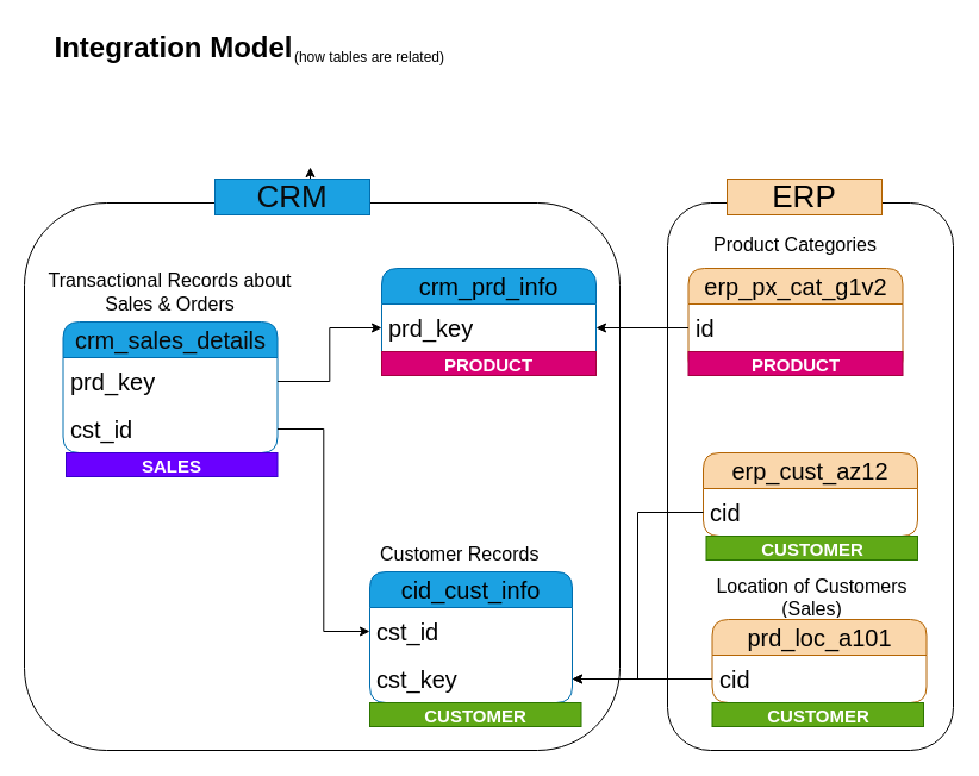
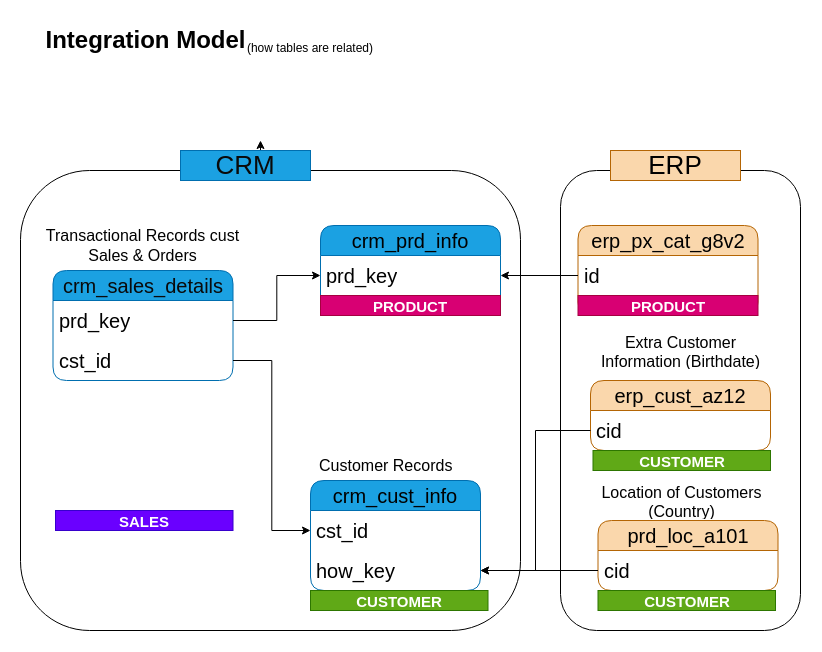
- <mxCell id="30" value="Product Categories" style="text;strokeColor=none;fillColor=none;align=center;verticalAlign=middle;spacingLeft=4;spacingRight=4;overflow=hidden;points=[[0,0.5],[1,0.5]];portConstraint=eastwest;rotatable=0;whiteSpace=wrap;html=1;fontSize=16;" parent="1" vertex="1"><mxGeometry x="570" y="185" width="195" height="40" as="geometry" /></mxCell>
- <mxCell id="27" value="erp_px_cat_g1v2" style="swimlane;fontStyle=0;childLayout=stackLayout;horizontal=1;startSize=30;horizontalStack=0;resizeParent=1;resizeParentMax=0;resizeLast=0;collapsible=1;marginBottom=0;whiteSpace=wrap;html=1;rounded=1;fillColor=#fad7ac;strokeColor=#b46504;fontSize=20;fontColor=#000000;" parent="1" vertex="1"><mxGeometry x="577.5" y="225" width="180" height="90" as="geometry"><mxRectangle x="20" y="180" width="200" height="40" as="alternateBounds" /></mxGeometry></mxCell>
+ <mxCell id="27" value="erp_px_cat_g8v2" style="swimlane;fontStyle=0;childLayout=stackLayout;horizontal=1;startSize=30;horizontalStack=0;resizeParent=1;resizeParentMax=0;resizeLast=0;collapsible=1;marginBottom=0;whiteSpace=wrap;html=1;rounded=1;fillColor=#fad7ac;strokeColor=#b46504;fontSize=20;fontColor=#000000;" parent="1" vertex="1"><mxGeometry x="577.5" y="225" width="180" height="90" as="geometry"><mxRectangle x="20" y="180" width="200" height="40" as="alternateBounds" /></mxGeometry></mxCell>
- <mxCell id="16" value="Transactional Records about Sales &amp;amp; Orders" style="text;strokeColor=none;fillColor=none;align=center;verticalAlign=middle;spacingLeft=4;spacingRight=4;overflow=hidden;points=[[0,0.5],[1,0.5]];portConstraint=eastwest;rotatable=0;whiteSpace=wrap;html=1;fontSize=16;" parent="1" vertex="1"><mxGeometry x="30" y="220" width="225" height="50" as="geometry" /></mxCell>
+ <mxCell id="16" value="Transactional Records cust Sales &amp;amp; Orders" style="text;strokeColor=none;fillColor=none;align=center;verticalAlign=middle;spacingLeft=4;spacingRight=4;overflow=hidden;points=[[0,0.5],[1,0.5]];portConstraint=eastwest;rotatable=0;whiteSpace=wrap;html=1;fontSize=16;" parent="1" vertex="1"><mxGeometry x="30" y="220" width="225" height="50" as="geometry" /></mxCell>
+ <mxCell id="21" value="Extra Customer Information (Birthdate)" style="text;strokeColor=none;fillColor=none;align=center;verticalAlign=middle;spacingLeft=4;spacingRight=4;overflow=hidden;points=[[0,0.5],[1,0.5]];portConstraint=eastwest;rotatable=0;whiteSpace=wrap;html=1;fontSize=16;" parent="1" vertex="1"><mxGeometry x="582.5" y="330" width="195" height="40" as="geometry" /></mxCell>
- <mxCell id="38" value="SALES" style="text;html=1;strokeColor=#3700CC;fillColor=#6a00ff;align=center;verticalAlign=middle;whiteSpace=wrap;overflow=hidden;fontSize=15;fontStyle=1;fontColor=#ffffff;" vertex="1" parent="1"><mxGeometry x="55" y="380" width="177.5" height="20" as="geometry" /></mxCell>
+ <mxCell id="38" value="SALES" style="text;html=1;strokeColor=#3700CC;fillColor=#6a00ff;align=center;verticalAlign=middle;whiteSpace=wrap;overflow=hidden;fontSize=15;fontStyle=1;fontColor=#ffffff;" vertex="1" parent="1"><mxGeometry x="55" y="510" width="177.5" height="20" as="geometry" /></mxCell>
- <mxCell id="6" value="cid_cust_info" style="swimlane;fontStyle=0;childLayout=stackLayout;horizontal=1;startSize=30;horizontalStack=0;resizeParent=1;resizeParentMax=0;resizeLast=0;collapsible=1;marginBottom=0;whiteSpace=wrap;html=1;rounded=1;fillColor=#1ba1e2;fontColor=#000000;strokeColor=#006EAF;fontSize=20;" parent="1" vertex="1"><mxGeometry x="310" y="480" width="170" height="110" as="geometry"><mxRectangle x="20" y="180" width="200" height="40" as="alternateBounds" /></mxGeometry></mxCell>
+ <mxCell id="6" value="crm_cust_info" style="swimlane;fontStyle=0;childLayout=stackLayout;horizontal=1;startSize=30;horizontalStack=0;resizeParent=1;resizeParentMax=0;resizeLast=0;collapsible=1;marginBottom=0;whiteSpace=wrap;html=1;rounded=1;fillColor=#1ba1e2;fontColor=#000000;strokeColor=#006EAF;fontSize=20;" parent="1" vertex="1"><mxGeometry x="310" y="480" width="170" height="110" as="geometry"><mxRectangle x="20" y="180" width="200" height="40" as="alternateBounds" /></mxGeometry></mxCell>
- <mxCell id="25" value="Location of Customers (Sales)" style="text;strokeColor=none;fillColor=none;align=center;verticalAlign=middle;spacingLeft=4;spacingRight=4;overflow=hidden;points=[[0,0.5],[1,0.5]];portConstraint=eastwest;rotatable=0;whiteSpace=wrap;html=1;fontSize=16;" parent="1" vertex="1"><mxGeometry x="583.75" y="480" width="195" height="40" as="geometry" /></mxCell>
+ <mxCell id="25" value="Location of Customers (Country)" style="text;strokeColor=none;fillColor=none;align=center;verticalAlign=middle;spacingLeft=4;spacingRight=4;overflow=hidden;points=[[0,0.5],[1,0.5]];portConstraint=eastwest;rotatable=0;whiteSpace=wrap;html=1;fontSize=16;" parent="1" vertex="1"><mxGeometry x="583.75" y="480" width="195" height="40" as="geometry" /></mxCell>
- <mxCell id="8" value="cst_key" style="text;strokeColor=none;fillColor=none;align=left;verticalAlign=middle;spacingLeft=4;spacingRight=4;overflow=hidden;points=[[0,0.5],[1,0.5]];portConstraint=eastwest;rotatable=0;whiteSpace=wrap;html=1;fontSize=20;" parent="6" vertex="1"><mxGeometry y="70" width="170" height="40" as="geometry" /></mxCell>
+ <mxCell id="8" value="how_key" style="text;strokeColor=none;fillColor=none;align=left;verticalAlign=middle;spacingLeft=4;spacingRight=4;overflow=hidden;points=[[0,0.5],[1,0.5]];portConstraint=eastwest;rotatable=0;whiteSpace=wrap;html=1;fontSize=20;" parent="6" vertex="1"><mxGeometry y="70" width="170" height="40" as="geometry" /></mxCell>
